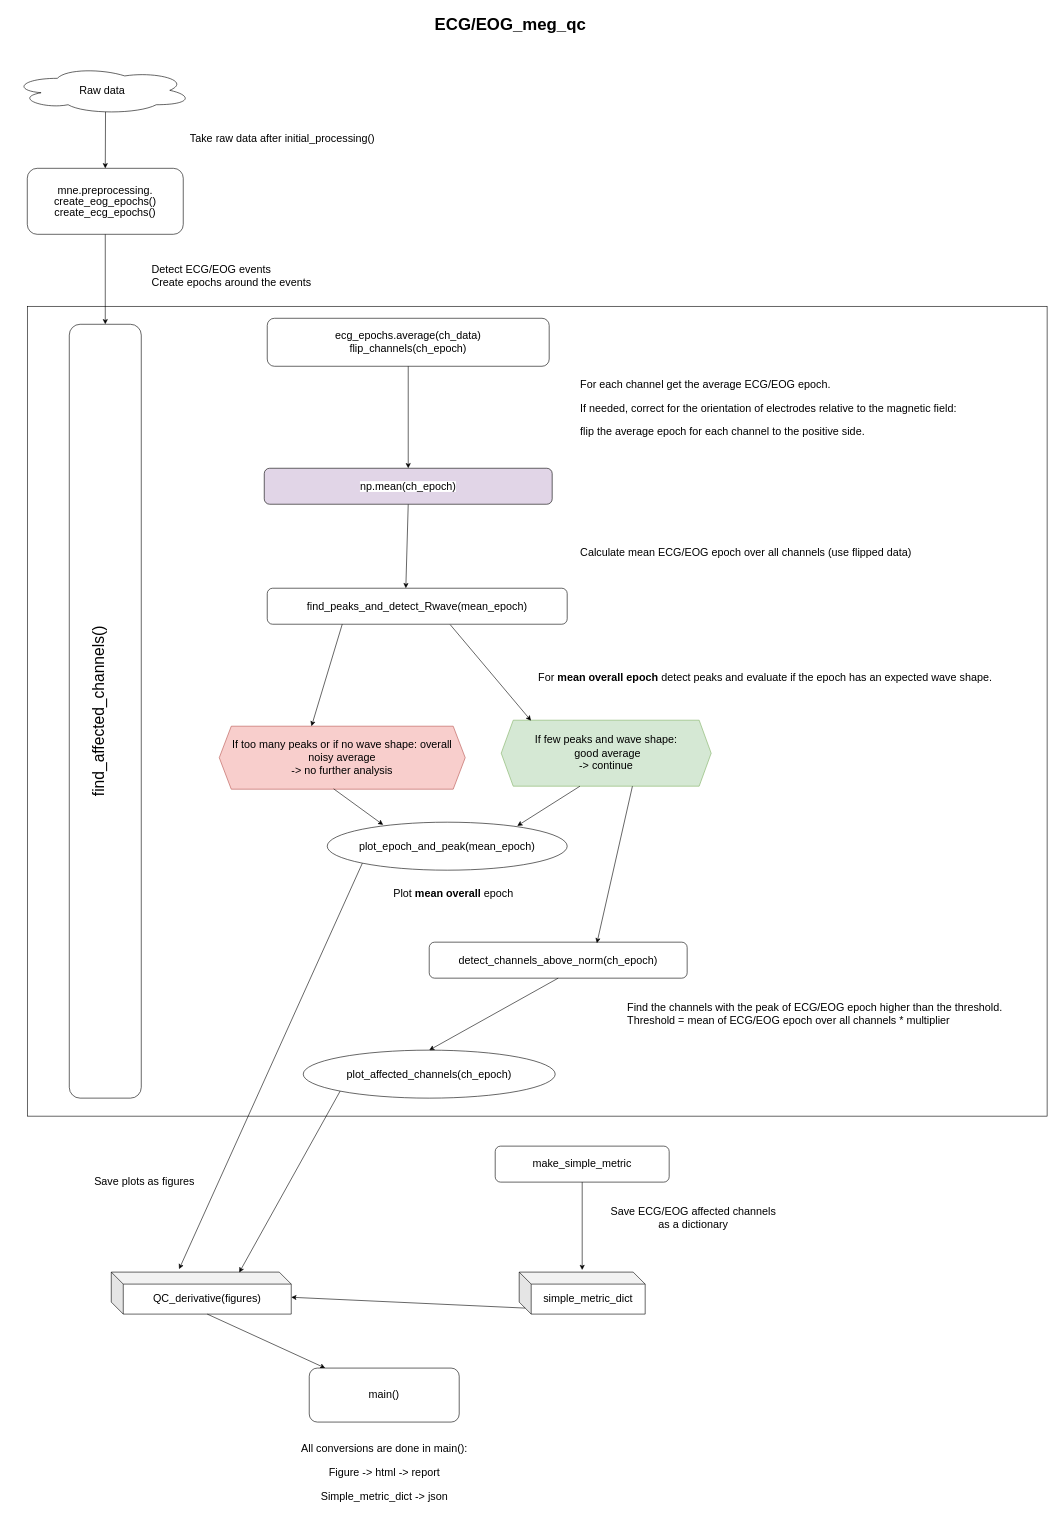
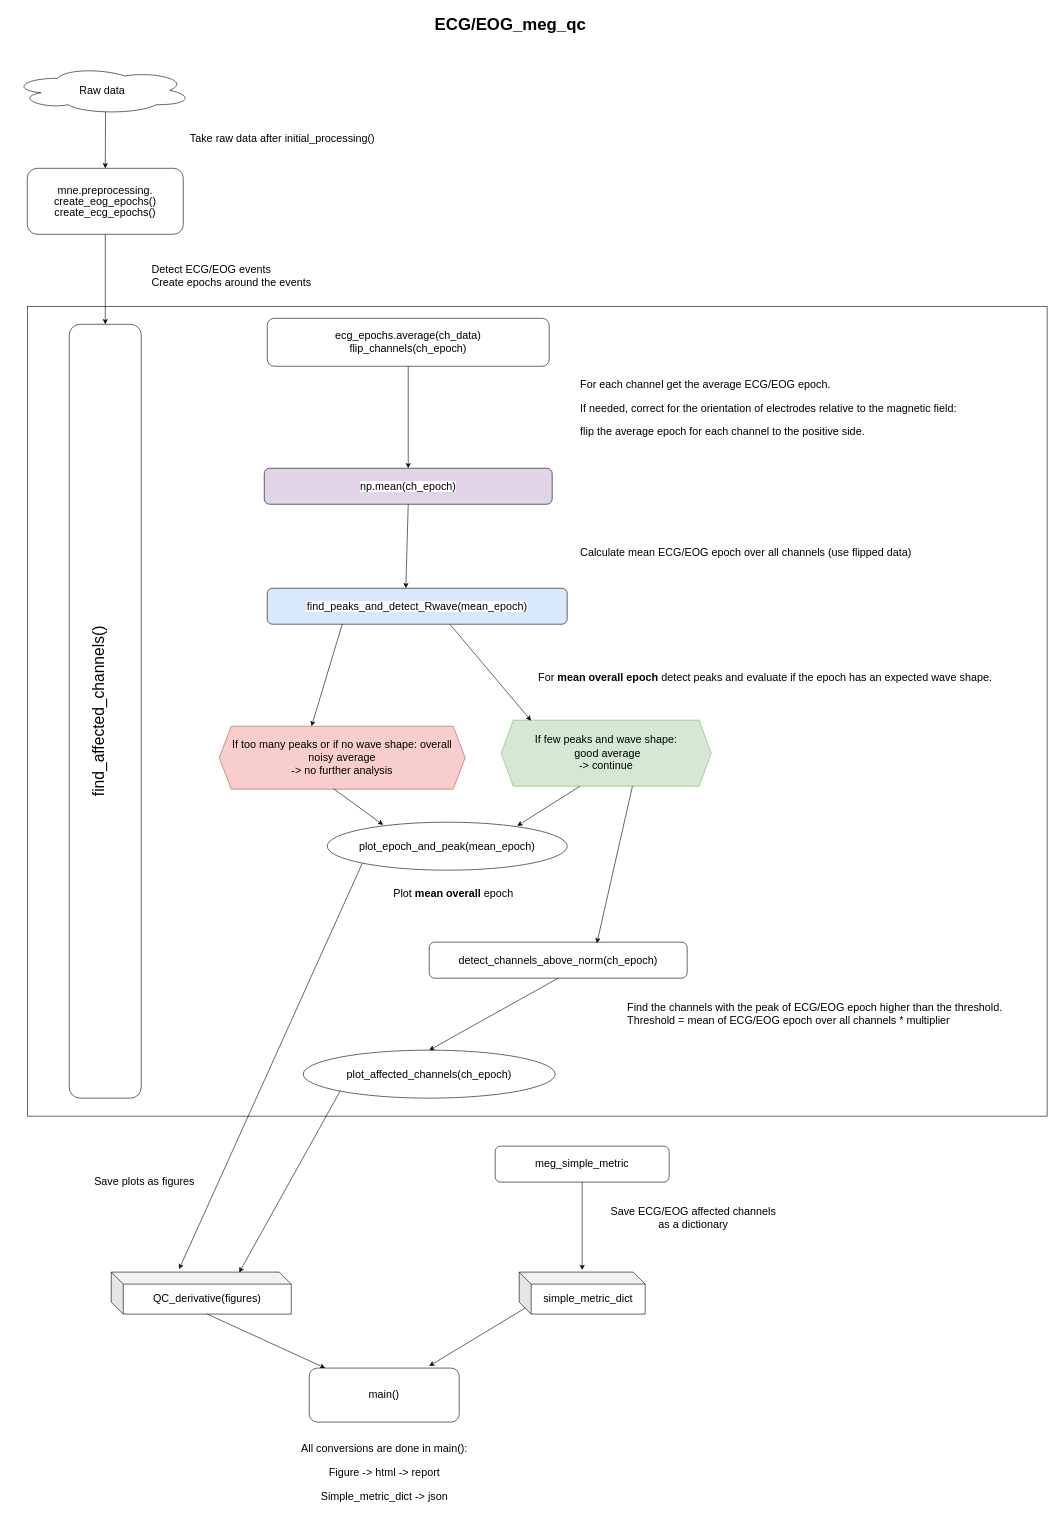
- <mxCell id="12" value="&lt;div style=&quot;background-color: rgb(255, 255, 255); line-height: 18px; font-size: 18px;&quot;&gt;&lt;font style=&quot;font-size: 18px;&quot;&gt;find_peaks_and_detect_Rwave(mean_epoch)&lt;/font&gt;&lt;/div&gt;" style="rounded=1;whiteSpace=wrap;html=1;fontSize=18;fontFamily=Helvetica;" parent="1" vertex="1"><mxGeometry x="445" y="980" width="500" height="60" as="geometry" /></mxCell>
+ <mxCell id="12" value="&lt;div style=&quot;background-color: rgb(255, 255, 255); line-height: 18px; font-size: 18px;&quot;&gt;&lt;font style=&quot;font-size: 18px;&quot;&gt;find_peaks_and_detect_Rwave(mean_epoch)&lt;/font&gt;&lt;/div&gt;" style="rounded=1;whiteSpace=wrap;html=1;fontSize=18;fontFamily=Helvetica;fillColor=#dae8fc;" parent="1" vertex="1"><mxGeometry x="445" y="980" width="500" height="60" as="geometry" /></mxCell>
- <mxCell id="37" value="make_simple_metric" style="rounded=1;whiteSpace=wrap;html=1;fontFamily=Helvetica;fontSize=18;" parent="1" vertex="1"><mxGeometry x="825" y="1910" width="290" height="60" as="geometry" /></mxCell>
+ <mxCell id="37" value="meg_simple_metric" style="rounded=1;whiteSpace=wrap;html=1;fontFamily=Helvetica;fontSize=18;" parent="1" vertex="1"><mxGeometry x="825" y="1910" width="290" height="60" as="geometry" /></mxCell>
- <mxCell id="39" value="" style="endArrow=classic;html=1;rounded=0;fontFamily=Helvetica;fontSize=18;exitX=0;exitY=0;exitDx=10;exitDy=60;exitPerimeter=0;" parent="1" source="38" target="29" edge="1"><mxGeometry width="50" height="50" relative="1" as="geometry"><mxPoint x="865" y="2120" as="sourcePoint" /><mxPoint x="915" y="2070" as="targetPoint" /></mxGeometry></mxCell>
+ <mxCell id="39" value="" style="endArrow=classic;html=1;rounded=0;fontFamily=Helvetica;fontSize=18;exitX=0;exitY=0;exitDx=10;exitDy=60;exitPerimeter=0;entryX=0.8;entryY=-0.039;entryDx=0;entryDy=0;entryPerimeter=0;" parent="1" source="38" target="33" edge="1"><mxGeometry width="50" height="50" relative="1" as="geometry"><mxPoint x="865" y="2120" as="sourcePoint" /><mxPoint x="915" y="2070" as="targetPoint" /></mxGeometry></mxCell>
